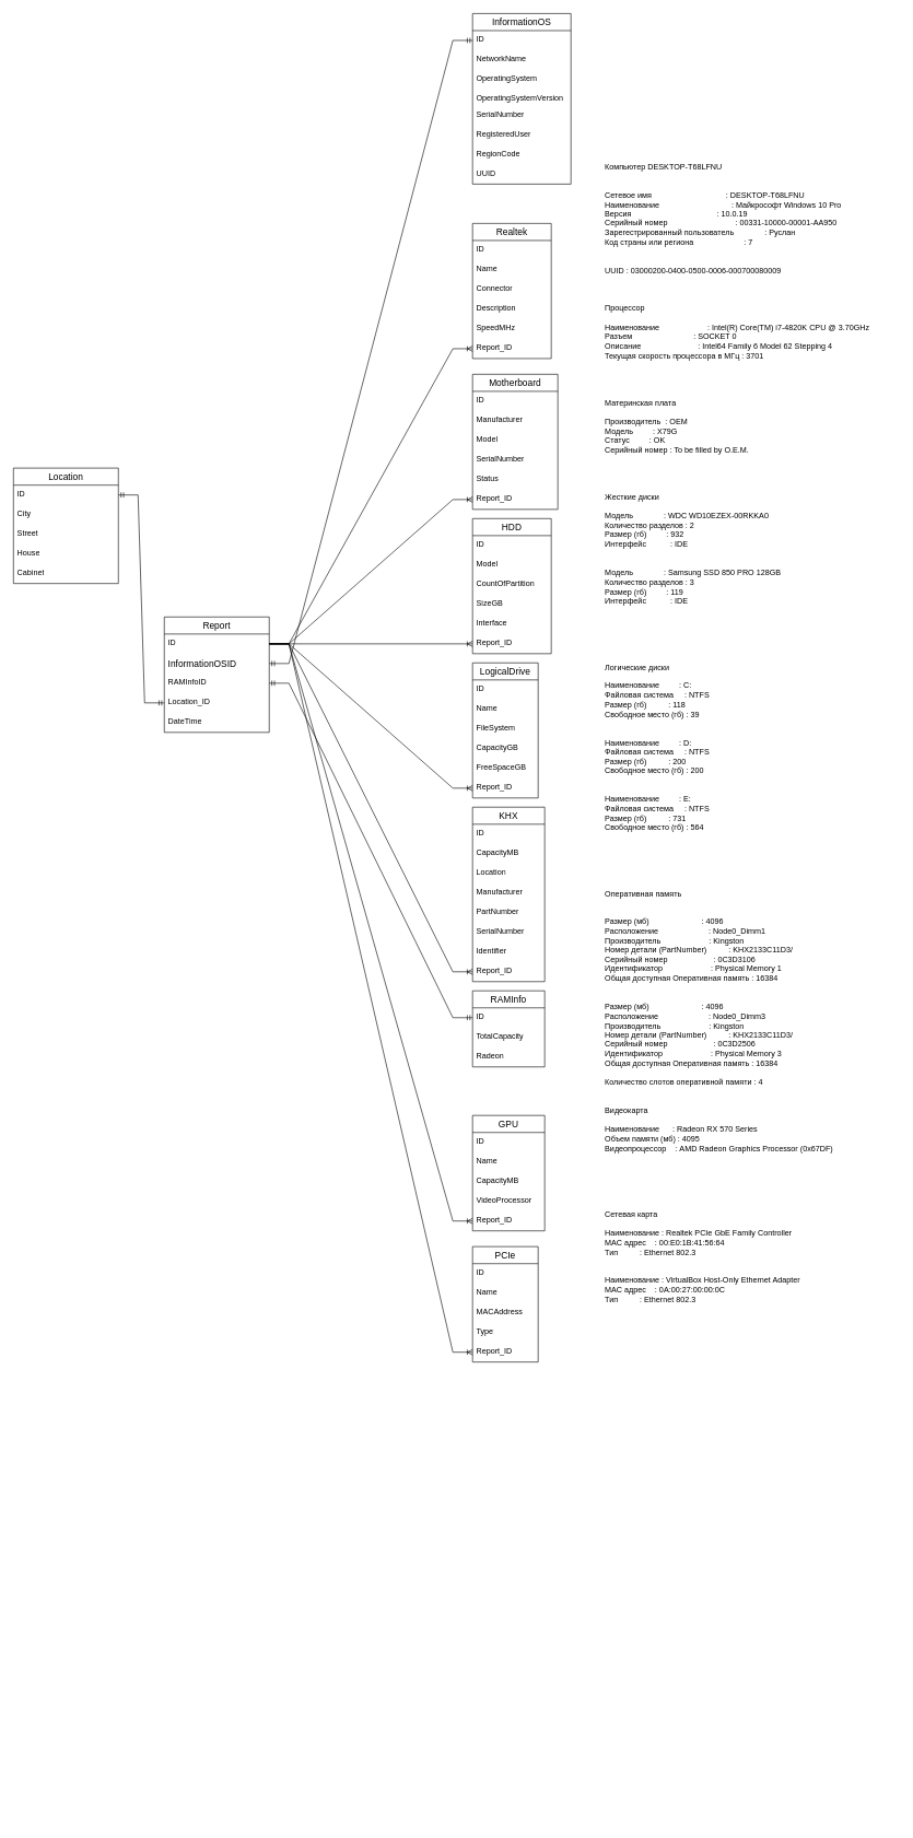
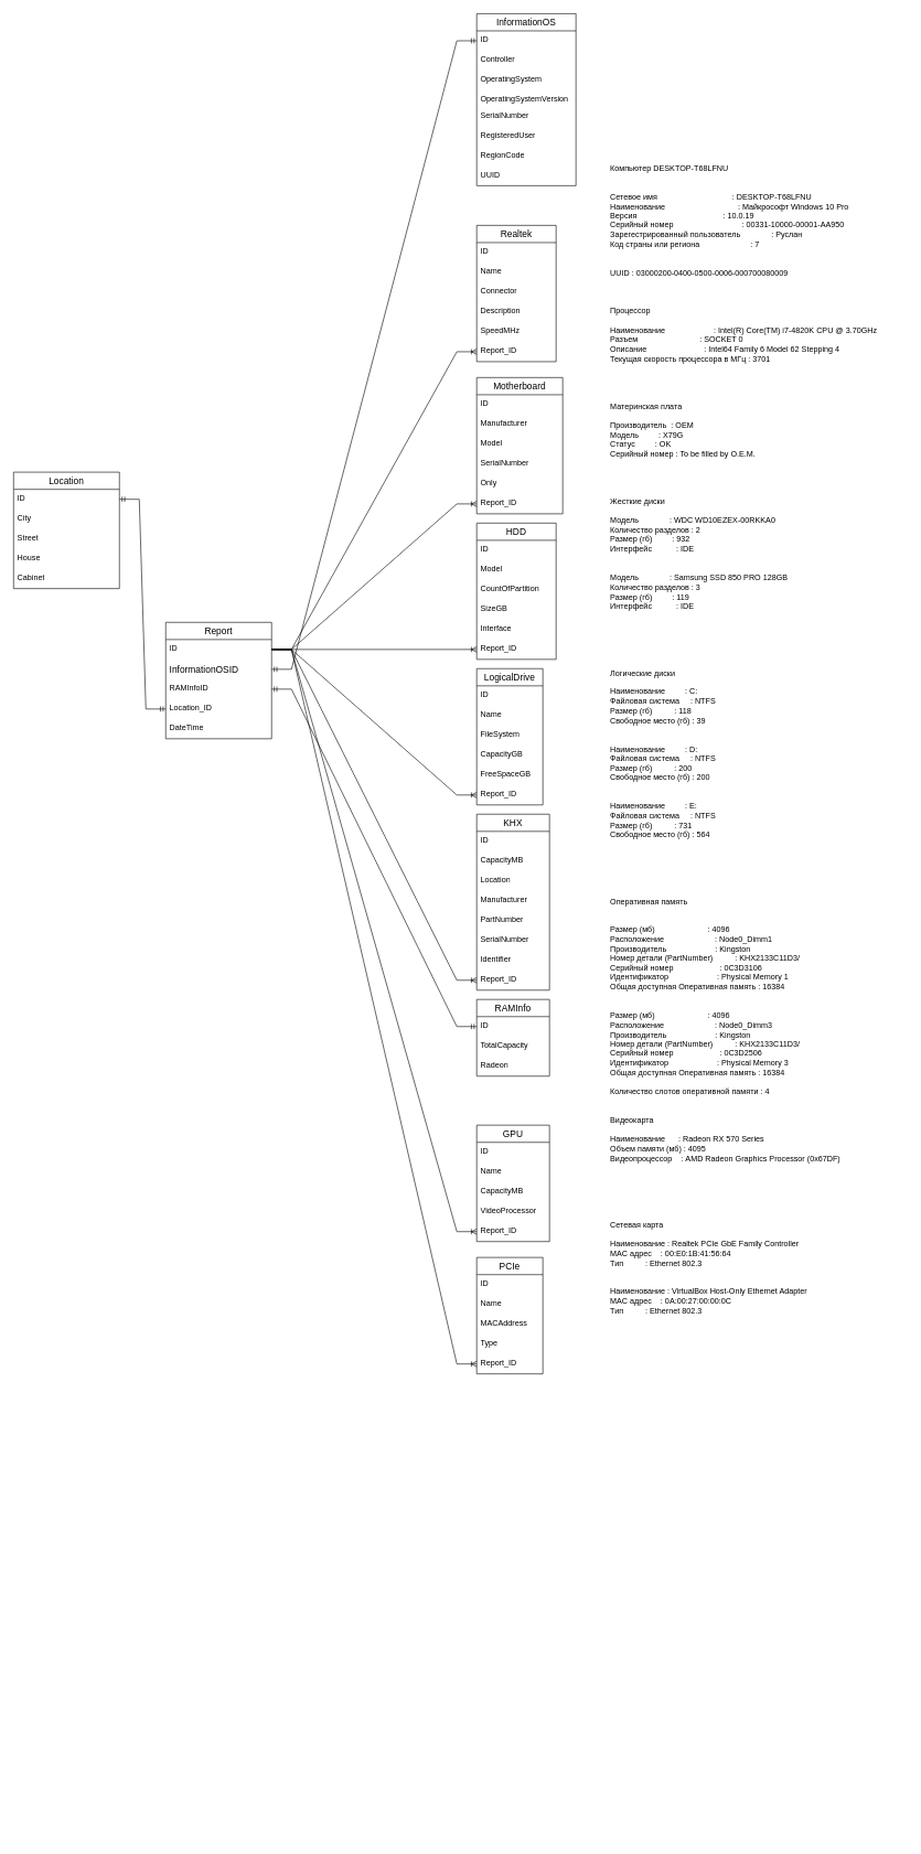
- <mxCell id="12" value="NetworkName&amp;nbsp;" style="text;strokeColor=none;fillColor=none;spacingLeft=4;spacingRight=4;overflow=hidden;rotatable=0;points=[[0,0.5],[1,0.5]];portConstraint=eastwest;fontSize=12;whiteSpace=wrap;html=1;" parent="10" vertex="1"><mxGeometry y="56" width="150" height="30" as="geometry" /></mxCell>
+ <mxCell id="12" value="Controller&amp;nbsp;" style="text;strokeColor=none;fillColor=none;spacingLeft=4;spacingRight=4;overflow=hidden;rotatable=0;points=[[0,0.5],[1,0.5]];portConstraint=eastwest;fontSize=12;whiteSpace=wrap;html=1;" parent="10" vertex="1"><mxGeometry y="56" width="150" height="30" as="geometry" /></mxCell>
- <mxCell id="31" value="Status" style="text;strokeColor=none;fillColor=none;spacingLeft=4;spacingRight=4;overflow=hidden;rotatable=0;points=[[0,0.5],[1,0.5]];portConstraint=eastwest;fontSize=12;whiteSpace=wrap;html=1;" parent="26" vertex="1"><mxGeometry y="146" width="130" height="30" as="geometry" /></mxCell>
+ <mxCell id="31" value="Only" style="text;strokeColor=none;fillColor=none;spacingLeft=4;spacingRight=4;overflow=hidden;rotatable=0;points=[[0,0.5],[1,0.5]];portConstraint=eastwest;fontSize=12;whiteSpace=wrap;html=1;" parent="26" vertex="1"><mxGeometry y="146" width="130" height="30" as="geometry" /></mxCell>
